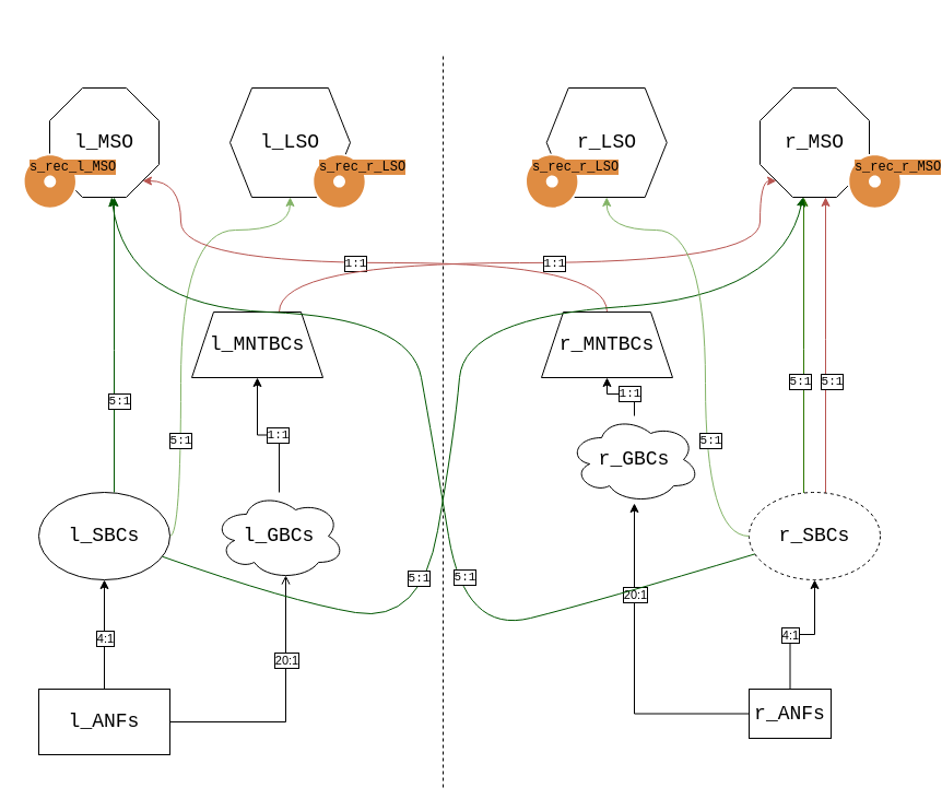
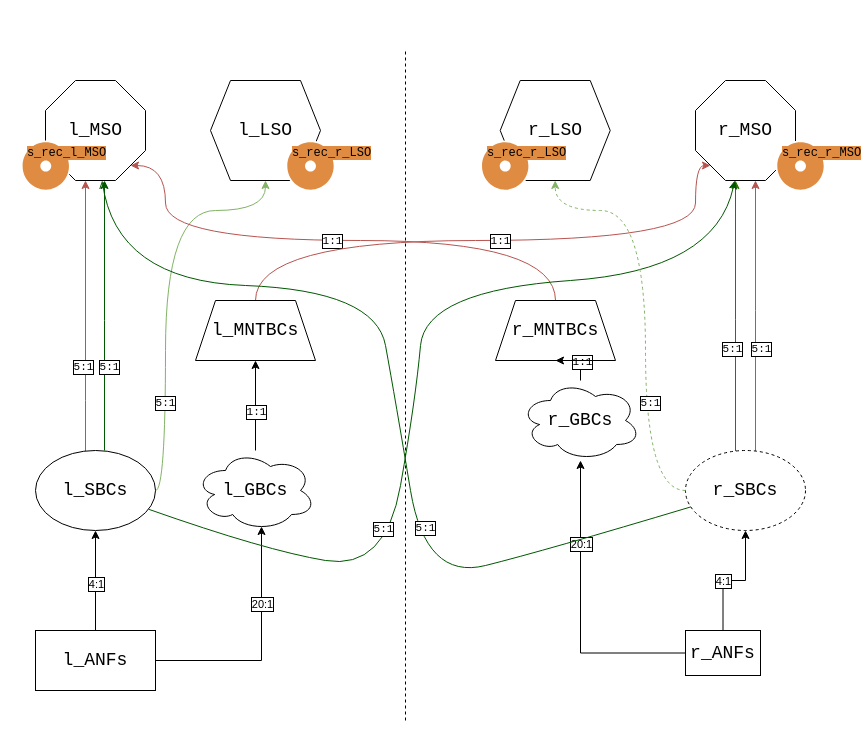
- <mxCell id="46" value="" style="curved=1;endArrow=classic;html=1;rounded=0;fillColor=#008a00;strokeColor=#005700;fontFamily=Courier New;" parent="1" source="12" target="51" edge="1"><mxGeometry width="50" height="50" relative="1" as="geometry"><mxPoint x="385" y="440" as="sourcePoint" /><mxPoint x="435" y="390" as="targetPoint" /><Array as="points"><mxPoint x="545" y="550" /><mxPoint x="425" y="580" /><mxPoint x="395" y="400" /><mxPoint x="375" y="290" /><mxPoint x="115" y="280" /></Array></mxGeometry></mxCell>
+ <mxCell id="46" value="" style="curved=1;endArrow=open;html=1;rounded=0;fillColor=#008a00;strokeColor=#005700;fontFamily=Courier New;" parent="1" source="12" target="51" edge="1"><mxGeometry width="50" height="50" relative="1" as="geometry"><mxPoint x="385" y="440" as="sourcePoint" /><mxPoint x="435" y="390" as="targetPoint" /><Array as="points"><mxPoint x="545" y="550" /><mxPoint x="425" y="580" /><mxPoint x="395" y="400" /><mxPoint x="375" y="290" /><mxPoint x="115" y="280" /></Array></mxGeometry></mxCell>
- <mxCell id="53" style="edgeStyle=orthogonalEdgeStyle;rounded=0;orthogonalLoop=1;jettySize=auto;html=1;entryX=0.5;entryY=1;entryDx=0;entryDy=0;curved=1;fillColor=#d5e8d4;strokeColor=#82b366;fontFamily=Courier New;" parent="1" source="12" target="40" edge="1"><mxGeometry relative="1" as="geometry"><Array as="points"><mxPoint x="645" y="490" /><mxPoint x="645" y="210" /><mxPoint x="555" y="210" /></Array></mxGeometry></mxCell>
+ <mxCell id="53" style="edgeStyle=orthogonalEdgeStyle;rounded=0;orthogonalLoop=1;jettySize=auto;html=1;entryX=0.5;entryY=1;entryDx=0;entryDy=0;curved=1;fillColor=#d5e8d4;strokeColor=#82b366;fontFamily=Courier New;dashed=1;" parent="1" source="12" target="40" edge="1"><mxGeometry relative="1" as="geometry"><Array as="points"><mxPoint x="645" y="490" /><mxPoint x="645" y="210" /><mxPoint x="555" y="210" /></Array></mxGeometry></mxCell>
- <mxCell id="29" value="l_MNTBCs" style="shape=trapezoid;perimeter=trapezoidPerimeter;whiteSpace=wrap;html=1;fixedSize=1;fillColor=none;fontFamily=Courier New;fontSize=18;" parent="1" vertex="1"><mxGeometry x="175" y="285" width="120" height="60" as="geometry" /></mxCell>
+ <mxCell id="29" value="l_MNTBCs" style="shape=trapezoid;perimeter=trapezoidPerimeter;whiteSpace=wrap;html=1;fixedSize=1;fillColor=none;fontFamily=Courier New;fontSize=18;" parent="1" vertex="1"><mxGeometry x="195" y="300" width="120" height="60" as="geometry" /></mxCell>
- <mxCell id="26" value="r_MNTBCs" style="shape=trapezoid;perimeter=trapezoidPerimeter;whiteSpace=wrap;html=1;fixedSize=1;fillColor=none;fontFamily=Courier New;fontSize=18;" parent="1" vertex="1"><mxGeometry x="495" y="285" width="120" height="60" as="geometry" /></mxCell>
+ <mxCell id="26" value="r_MNTBCs" style="shape=trapezoid;perimeter=trapezoidPerimeter;whiteSpace=wrap;html=1;fixedSize=1;fillColor=none;fontFamily=Courier New;fontSize=18;" parent="1" vertex="1"><mxGeometry x="495" y="300" width="120" height="60" as="geometry" /></mxCell>
+ <mxCell id="13" style="edgeStyle=orthogonalEdgeStyle;rounded=0;orthogonalLoop=1;jettySize=auto;html=1;fillColor=#f8cecc;strokeColor=#b85450;fontFamily=Courier New;" parent="1" source="17" target="51" edge="1"><mxGeometry relative="1" as="geometry"><Array as="points"><mxPoint x="85" y="400" /><mxPoint x="85" y="400" /></Array></mxGeometry></mxCell>
+ <mxCell id="14" value="5:1" style="edgeLabel;html=1;align=center;verticalAlign=middle;resizable=0;points=[];fontFamily=Courier New;labelBorderColor=default;" parent="13" vertex="1" connectable="0"><mxGeometry x="-0.383" y="-2" relative="1" as="geometry"><mxPoint x="-5" y="-1" as="offset" /></mxGeometry></mxCell>
- <mxCell id="32" style="edgeStyle=orthogonalEdgeStyle;rounded=0;orthogonalLoop=1;jettySize=auto;html=1;entryX=0.55;entryY=0.95;entryDx=0;entryDy=0;entryPerimeter=0;fontFamily=Courier New;endArrow=open;" parent="1" source="7" target="23" edge="1"><mxGeometry relative="1" as="geometry" /></mxCell>
+ <mxCell id="32" style="edgeStyle=orthogonalEdgeStyle;rounded=0;orthogonalLoop=1;jettySize=auto;html=1;entryX=0.55;entryY=0.95;entryDx=0;entryDy=0;entryPerimeter=0;fontFamily=Courier New;" parent="1" source="7" target="23" edge="1"><mxGeometry relative="1" as="geometry" /></mxCell>
